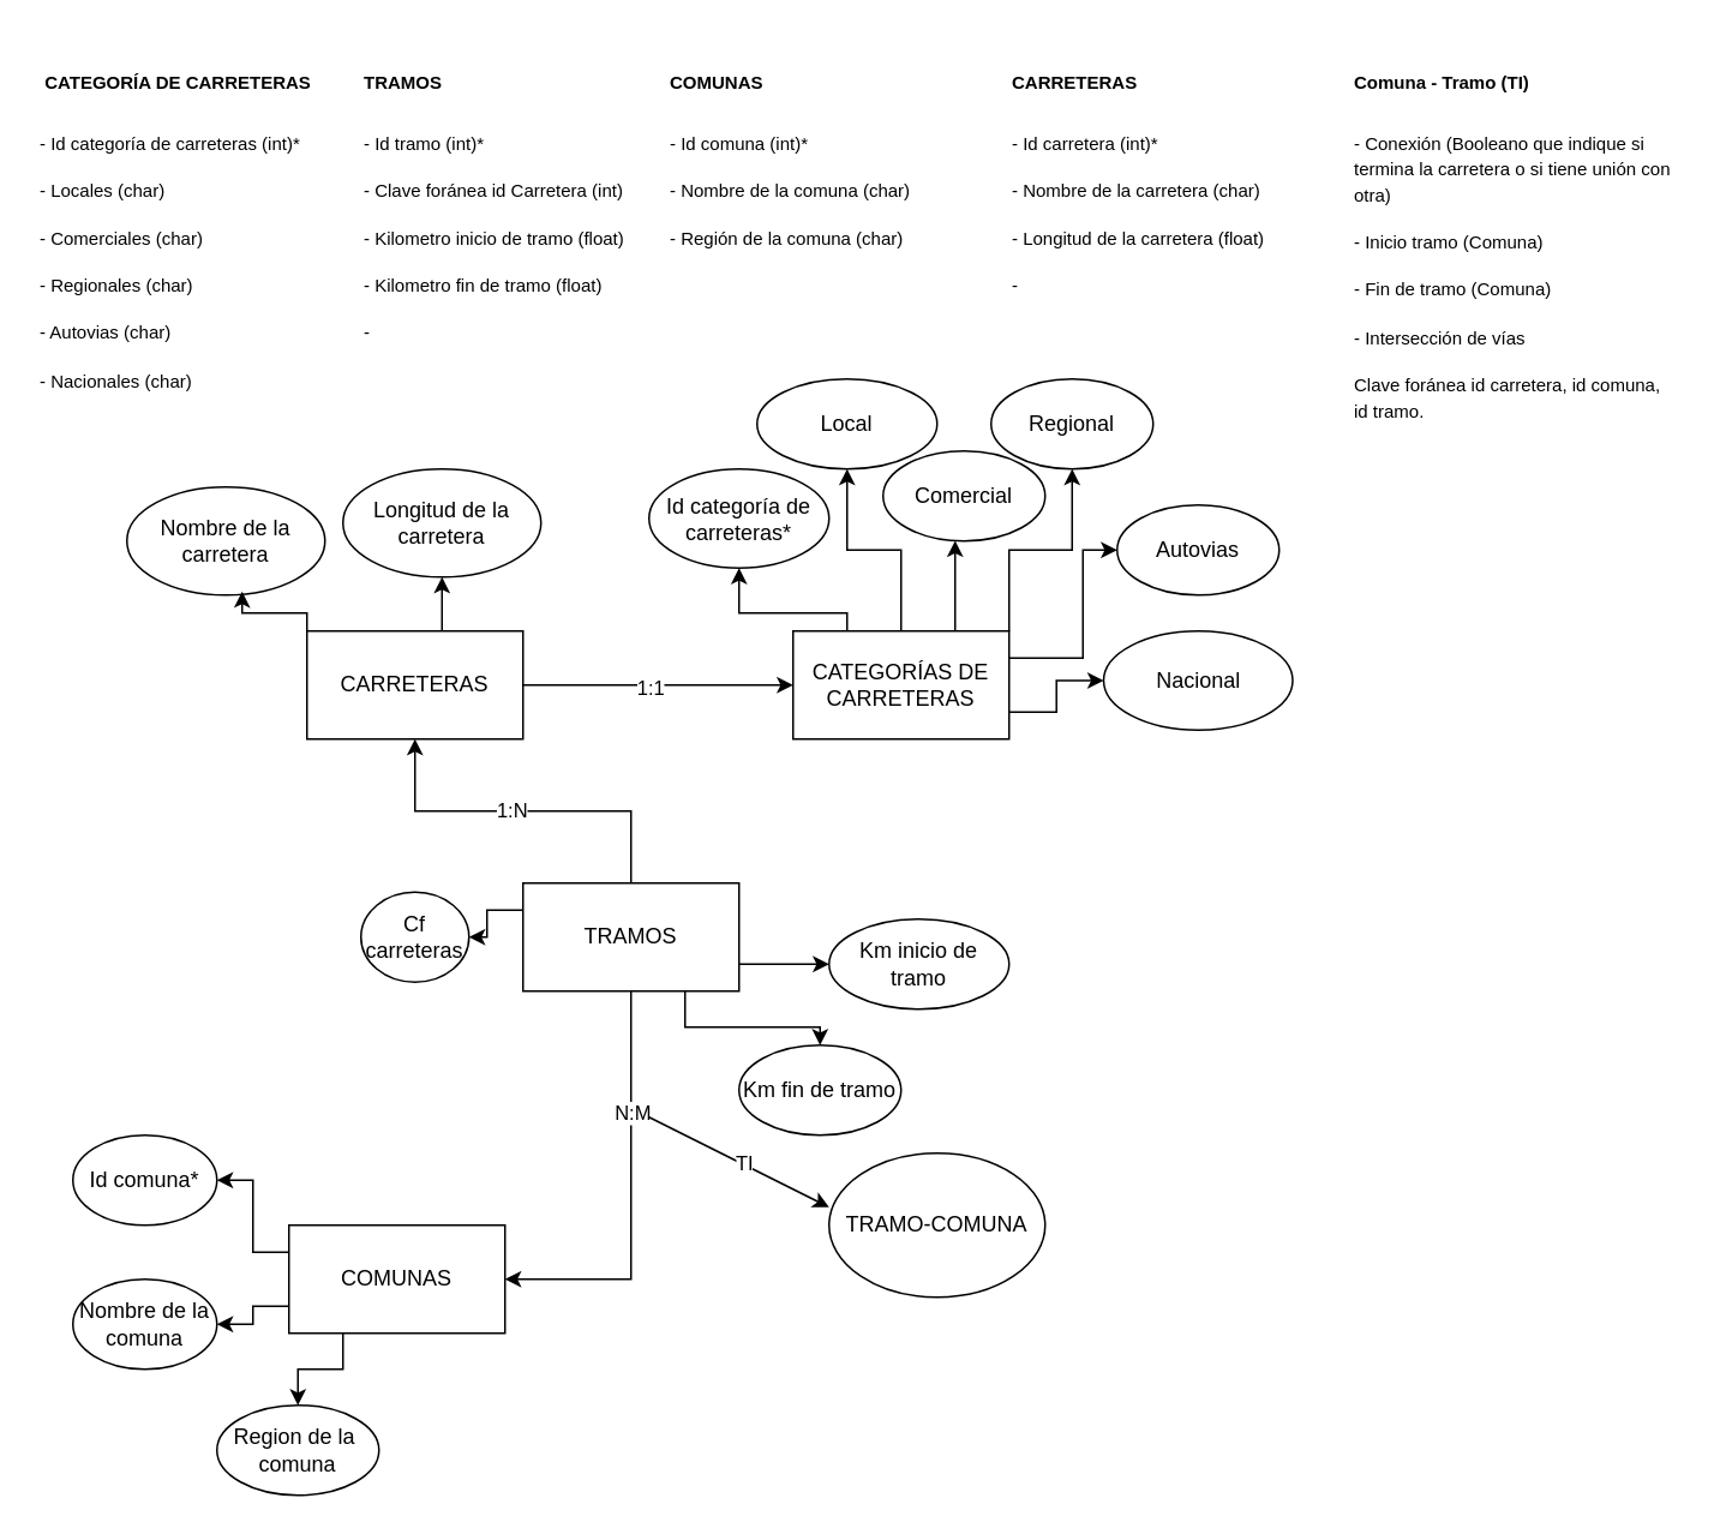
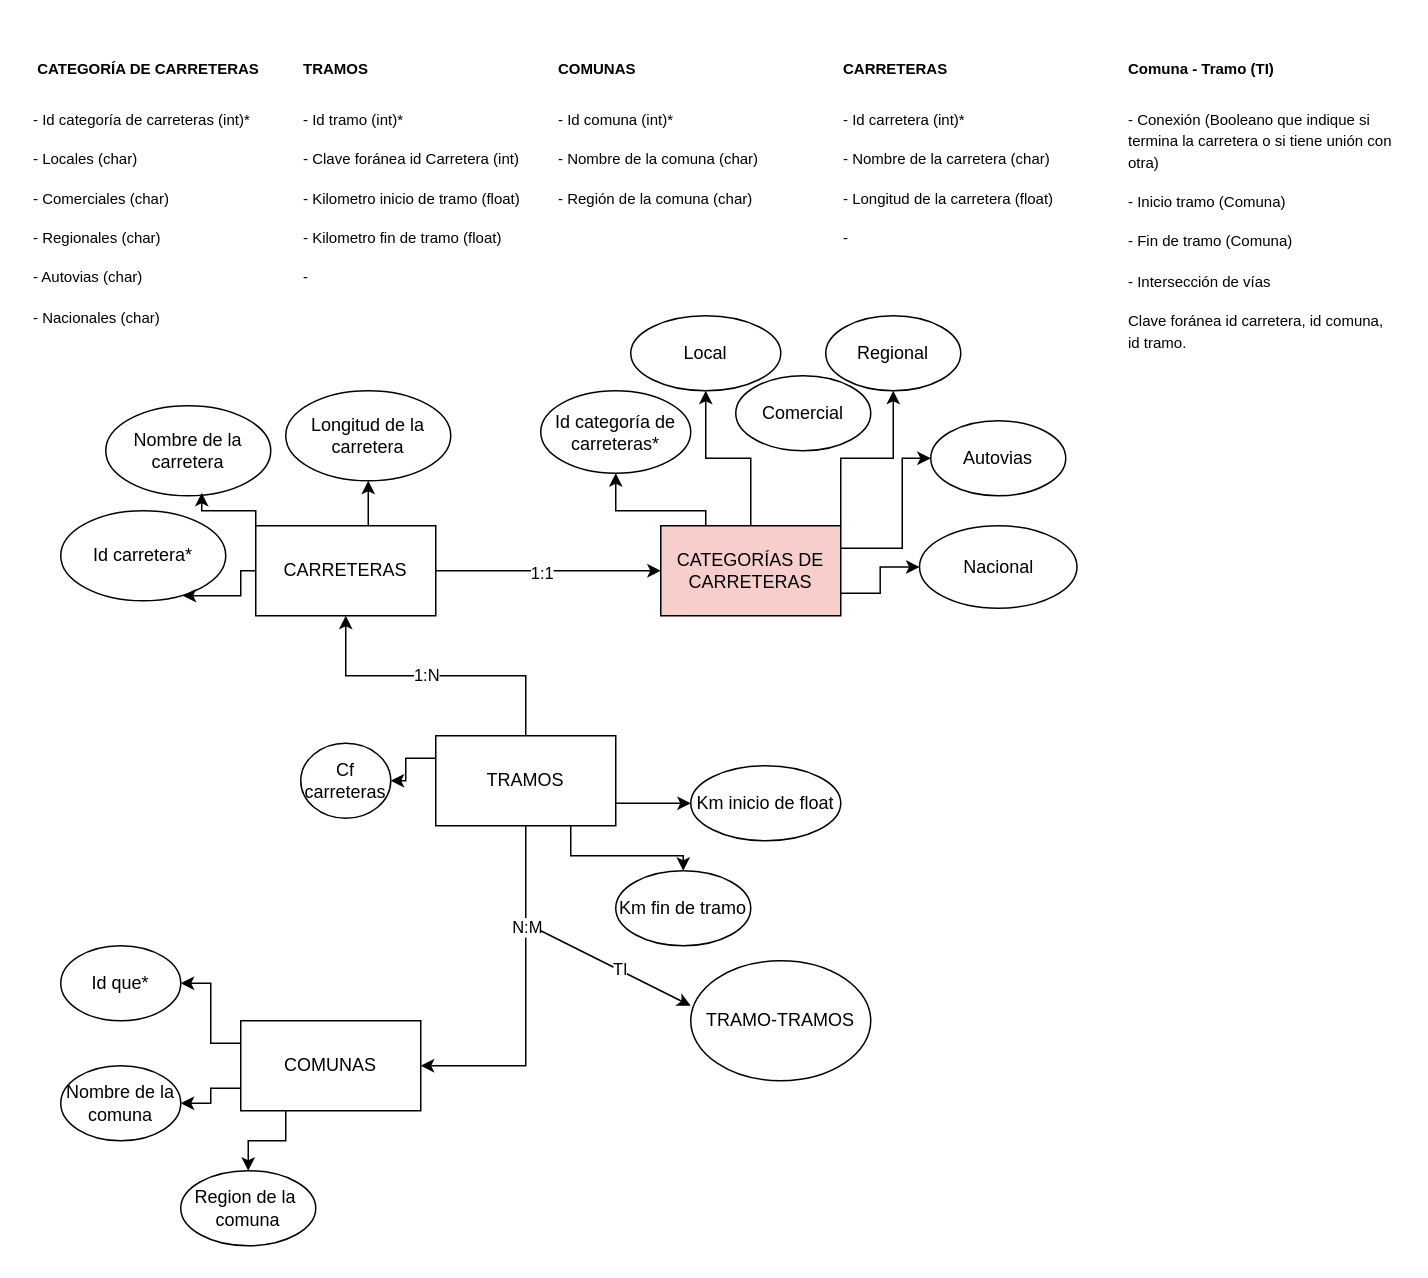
- <mxCell id="25" style="edgeStyle=orthogonalEdgeStyle;rounded=0;orthogonalLoop=1;jettySize=auto;html=1;exitX=0.75;exitY=0;exitDx=0;exitDy=0;" edge="1" parent="1" source="29" target="40"><mxGeometry relative="1" as="geometry"><mxPoint x="520" y="300" as="targetPoint" /><Array as="points"><mxPoint x="530" y="310" /><mxPoint x="530" y="310" /></Array></mxGeometry></mxCell>
+ <mxCell id="33" value="Id carretera*" style="ellipse;whiteSpace=wrap;html=1;" vertex="1" parent="1"><mxGeometry x="40" y="340" width="110" height="60" as="geometry" /></mxCell>
- <mxCell id="29" value="CATEGORÍAS DE CARRETERAS" style="rounded=0;whiteSpace=wrap;html=1;" vertex="1" parent="1"><mxGeometry x="440" y="350" width="120" height="60" as="geometry" /></mxCell>
+ <mxCell id="29" value="CATEGORÍAS DE CARRETERAS" style="rounded=0;whiteSpace=wrap;html=1;fillColor=#f8cecc;" vertex="1" parent="1"><mxGeometry x="440" y="350" width="120" height="60" as="geometry" /></mxCell>
+ <mxCell id="34" style="edgeStyle=orthogonalEdgeStyle;rounded=0;orthogonalLoop=1;jettySize=auto;html=1;entryX=0.739;entryY=0.944;entryDx=0;entryDy=0;entryPerimeter=0;" edge="1" parent="1" source="18" target="33"><mxGeometry relative="1" as="geometry"><Array as="points"><mxPoint x="160" y="380" /><mxPoint x="160" y="397" /></Array></mxGeometry></mxCell>
- <mxCell id="44" value="Km inicio de tramo" style="ellipse;whiteSpace=wrap;html=1;" vertex="1" parent="1"><mxGeometry x="460" y="510" width="100" height="50" as="geometry" /></mxCell>
+ <mxCell id="44" value="Km inicio de float" style="ellipse;whiteSpace=wrap;html=1;" vertex="1" parent="1"><mxGeometry x="460" y="510" width="100" height="50" as="geometry" /></mxCell>
- <mxCell id="47" value="Id comuna*" style="ellipse;whiteSpace=wrap;html=1;" vertex="1" parent="1"><mxGeometry x="40" y="630" width="80" height="50" as="geometry" /></mxCell>
+ <mxCell id="47" value="Id que*" style="ellipse;whiteSpace=wrap;html=1;" vertex="1" parent="1"><mxGeometry x="40" y="630" width="80" height="50" as="geometry" /></mxCell>
- <mxCell id="32" value="TRAMO-COMUNA" style="ellipse;whiteSpace=wrap;html=1;" vertex="1" parent="1"><mxGeometry x="460" y="640" width="120" height="80" as="geometry" /></mxCell>
+ <mxCell id="32" value="TRAMO-TRAMOS" style="ellipse;whiteSpace=wrap;html=1;" vertex="1" parent="1"><mxGeometry x="460" y="640" width="120" height="80" as="geometry" /></mxCell>
